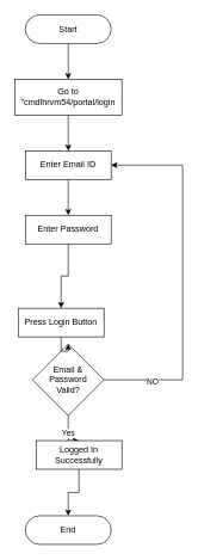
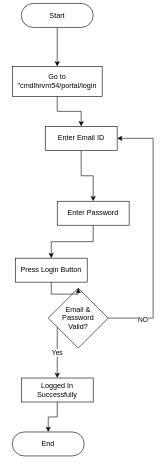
- <mxCell id="3" value="Start" style="rounded=1;whiteSpace=wrap;html=1;arcSize=50;" vertex="1" parent="1"><mxGeometry x="35" y="20" width="120" height="40" as="geometry" /></mxCell>
+ <mxCell id="3" value="Start" style="rounded=1;whiteSpace=wrap;html=1;arcSize=50;" vertex="1" parent="1"><mxGeometry x="35" y="5" width="120" height="40" as="geometry" /></mxCell>
- <mxCell id="7" value="Enter Email ID" style="rounded=0;whiteSpace=wrap;html=1;" vertex="1" parent="1"><mxGeometry x="35" y="210" width="120" height="40" as="geometry" /></mxCell>
+ <mxCell id="7" value="Enter Email ID" style="rounded=0;whiteSpace=wrap;html=1;" vertex="1" parent="1"><mxGeometry x="75" y="210" width="120" height="40" as="geometry" /></mxCell>
- <mxCell id="9" value="Enter Password" style="rounded=0;whiteSpace=wrap;html=1;" vertex="1" parent="1"><mxGeometry x="35" y="300" width="120" height="40" as="geometry" /></mxCell>
+ <mxCell id="9" value="Enter Password" style="rounded=0;whiteSpace=wrap;html=1;" vertex="1" parent="1"><mxGeometry x="95" y="335" width="120" height="40" as="geometry" /></mxCell>
- <mxCell id="13" value="Email &amp;amp; &lt;br&gt;Password &lt;br&gt;Valid?" style="rhombus;whiteSpace=wrap;html=1;" vertex="1" parent="1"><mxGeometry x="45" y="480" width="100" height="100" as="geometry" /></mxCell>
+ <mxCell id="13" value="Email &amp;amp; &lt;br&gt;Password &lt;br&gt;Valid?" style="rhombus;whiteSpace=wrap;html=1;" vertex="1" parent="1"><mxGeometry x="80" y="480" width="100" height="100" as="geometry" /></mxCell>
- <mxCell id="17" value="Logged In Successfully" style="rounded=0;whiteSpace=wrap;html=1;" vertex="1" parent="1"><mxGeometry x="50" y="615" width="120" height="40" as="geometry" /></mxCell>
+ <mxCell id="17" value="Logged In Successfully" style="rounded=0;whiteSpace=wrap;html=1;" vertex="1" parent="1"><mxGeometry x="35" y="630" width="120" height="40" as="geometry" /></mxCell>
- <mxCell id="18" value="End" style="rounded=1;whiteSpace=wrap;html=1;arcSize=50;" vertex="1" parent="1"><mxGeometry x="35" y="720" width="120" height="40" as="geometry" /></mxCell>
+ <mxCell id="18" value="End" style="rounded=1;whiteSpace=wrap;html=1;arcSize=50;" vertex="1" parent="1"><mxGeometry x="20" y="720" width="120" height="40" as="geometry" /></mxCell>
